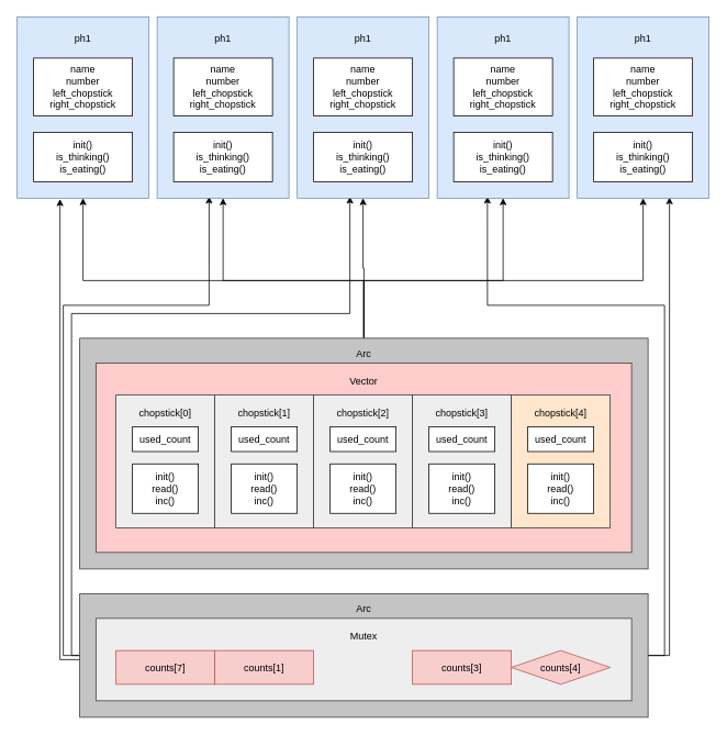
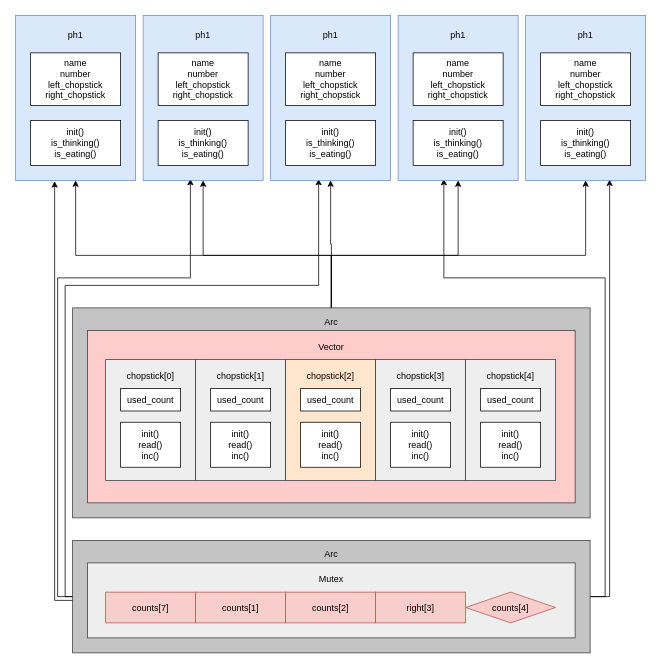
- <mxCell id="18" value="chopstick[2]" style="rounded=0;whiteSpace=wrap;html=1;verticalAlign=top;fontSize=12;spacing=10;fillColor=#eeeeee;strokeColor=#36393d;" vertex="1" parent="1"><mxGeometry x="380" y="479" width="120" height="161" as="geometry" /></mxCell>
+ <mxCell id="18" value="chopstick[2]" style="rounded=0;whiteSpace=wrap;html=1;verticalAlign=top;fontSize=12;spacing=10;fillColor=#ffe6cc;strokeColor=#36393d;" vertex="1" parent="1"><mxGeometry x="380" y="479" width="120" height="161" as="geometry" /></mxCell>
- <mxCell id="24" value="chopstick[4]" style="rounded=0;whiteSpace=wrap;html=1;verticalAlign=top;fontSize=12;spacing=10;fillColor=#ffe6cc;strokeColor=#36393d;" vertex="1" parent="1"><mxGeometry x="620" y="479" width="120" height="161" as="geometry" /></mxCell>
+ <mxCell id="24" value="chopstick[4]" style="rounded=0;whiteSpace=wrap;html=1;verticalAlign=top;fontSize=12;spacing=10;fillColor=#eeeeee;strokeColor=#36393d;" vertex="1" parent="1"><mxGeometry x="620" y="479" width="120" height="161" as="geometry" /></mxCell>
+ <mxCell id="36" value="counts[2]" style="rounded=0;whiteSpace=wrap;html=1;fillColor=#f8cecc;strokeColor=#b85450;verticalAlign=top;fontSize=12;spacing=10;" vertex="1" parent="1"><mxGeometry x="380" y="789" width="120" height="41" as="geometry" /></mxCell>
- <mxCell id="37" value="counts[3]" style="rounded=0;whiteSpace=wrap;html=1;fillColor=#f8cecc;strokeColor=#b85450;verticalAlign=top;fontSize=12;spacing=10;" vertex="1" parent="1"><mxGeometry x="500" y="789" width="120" height="41" as="geometry" /></mxCell>
+ <mxCell id="37" value="right[3]" style="rounded=0;whiteSpace=wrap;html=1;fillColor=#f8cecc;strokeColor=#b85450;verticalAlign=top;fontSize=12;spacing=10;" vertex="1" parent="1"><mxGeometry x="500" y="789" width="120" height="41" as="geometry" /></mxCell>
